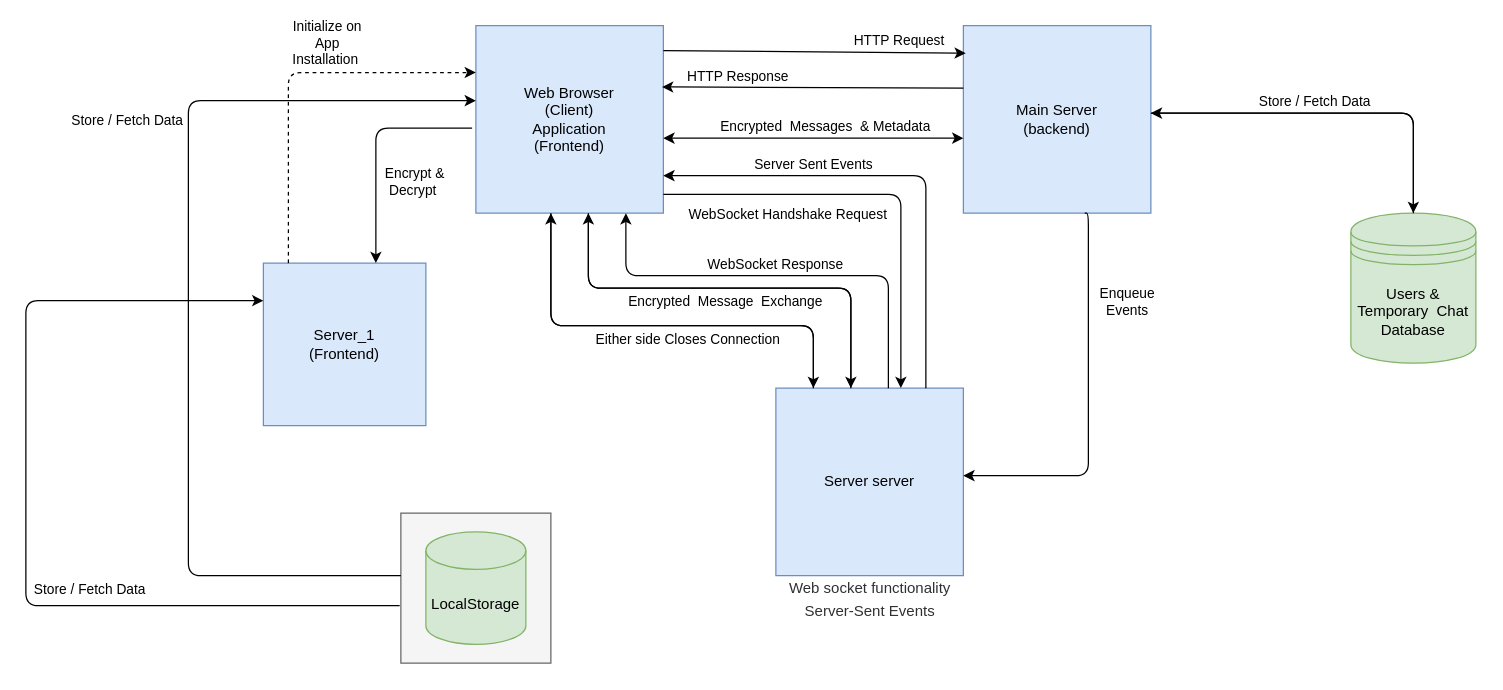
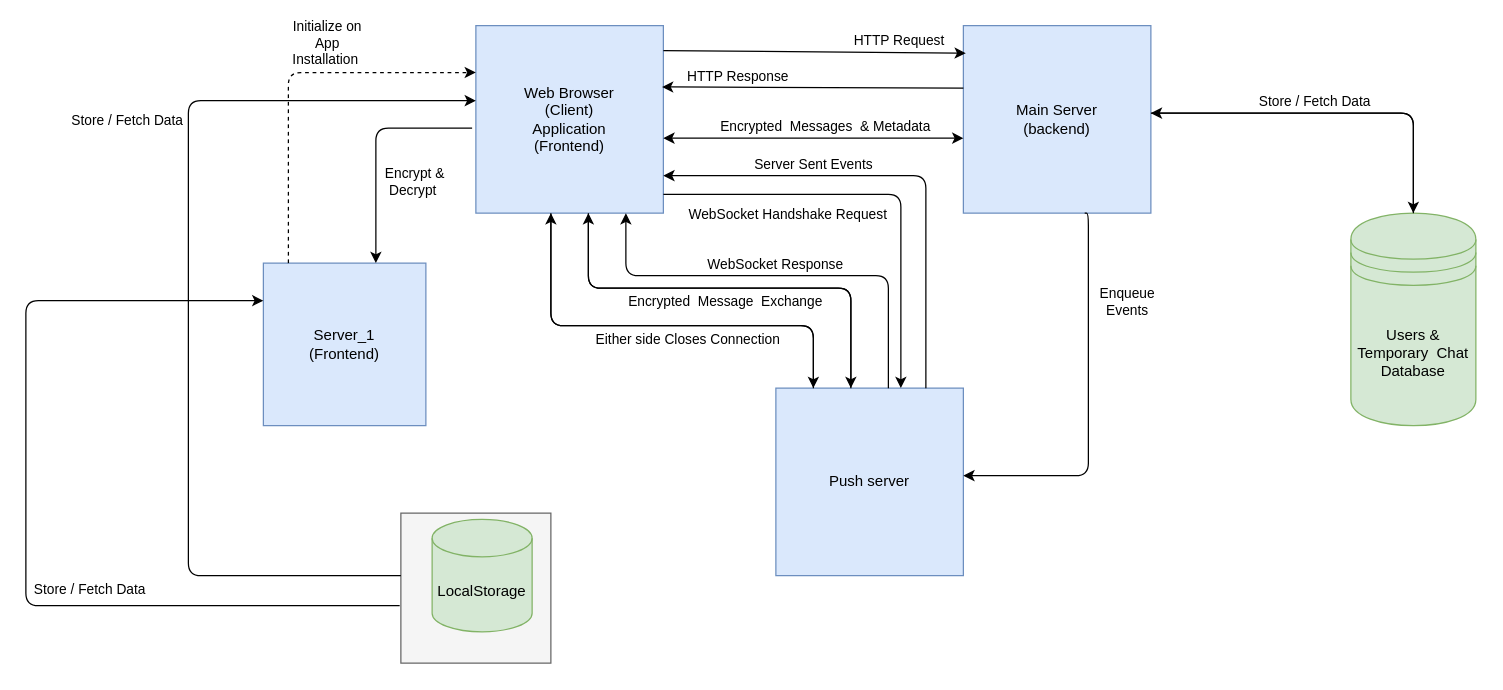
- <mxCell id="7" value="Users &amp;amp; Temporary&amp;nbsp; Chat Database" style="shape=datastore;whiteSpace=wrap;html=1;fillColor=#d5e8d4;strokeColor=#82b366;fontFamily=Helvetica;align=center;" vertex="1" parent="1"><mxGeometry x="1080" y="170" width="100" height="120" as="geometry" /></mxCell>
+ <mxCell id="7" value="Users &amp;amp; Temporary&amp;nbsp; Chat Database" style="shape=datastore;whiteSpace=wrap;html=1;fillColor=#d5e8d4;strokeColor=#82b366;fontFamily=Helvetica;align=center;" vertex="1" parent="1"><mxGeometry x="1080" y="170" width="100" height="170" as="geometry" /></mxCell>
- <mxCell id="5" value="Server server" style="whiteSpace=wrap;html=1;aspect=fixed;fillColor=#dae8fc;strokeColor=#6c8ebf;fontFamily=Helvetica;align=center;" vertex="1" parent="1"><mxGeometry x="620" y="310" width="150" height="150" as="geometry" /></mxCell>
+ <mxCell id="5" value="Push server" style="whiteSpace=wrap;html=1;aspect=fixed;fillColor=#dae8fc;strokeColor=#6c8ebf;fontFamily=Helvetica;align=center;" vertex="1" parent="1"><mxGeometry x="620" y="310" width="150" height="150" as="geometry" /></mxCell>
- <mxCell id="40" value="&lt;span&gt;LocalStorage&lt;/span&gt;" style="shape=cylinder3;whiteSpace=wrap;html=1;boundedLbl=1;backgroundOutline=1;size=15;fillColor=#d5e8d4;strokeColor=#82b366;fontFamily=Helvetica;align=center;" vertex="1" parent="1"><mxGeometry x="340" y="425" width="80" height="90" as="geometry" /></mxCell>
+ <mxCell id="40" value="&lt;span&gt;LocalStorage&lt;/span&gt;" style="shape=cylinder3;whiteSpace=wrap;html=1;boundedLbl=1;backgroundOutline=1;size=15;fillColor=#d5e8d4;strokeColor=#82b366;fontFamily=Helvetica;align=center;" vertex="1" parent="1"><mxGeometry x="345" y="415" width="80" height="90" as="geometry" /></mxCell>
- <mxCell id="6" value="&lt;font style=&quot;font-size: 12px&quot;&gt;&lt;span style=&quot;color: rgb(49, 49, 49); background-color: rgb(255, 255, 255);&quot;&gt;Web socket functionality&lt;br&gt;&lt;/span&gt;&lt;span style=&quot;box-sizing: inherit; margin: 0px; padding: 0px; border: 0px; font-stretch: inherit; line-height: inherit; vertical-align: baseline; color: rgb(49, 49, 49); background-color: rgb(255, 255, 255);&quot;&gt;Server-Sent Events&lt;/span&gt;&lt;/font&gt;&lt;span style=&quot;color: rgb(49, 49, 49); font-size: 18px; background-color: rgb(255, 255, 255);&quot;&gt;&lt;br&gt;&lt;/span&gt;" style="text;html=1;align=center;verticalAlign=middle;resizable=0;points=[];autosize=1;strokeColor=none;fontFamily=Helvetica;" vertex="1" parent="1"><mxGeometry x="625" y="460" width="140" height="40" as="geometry" /></mxCell>
